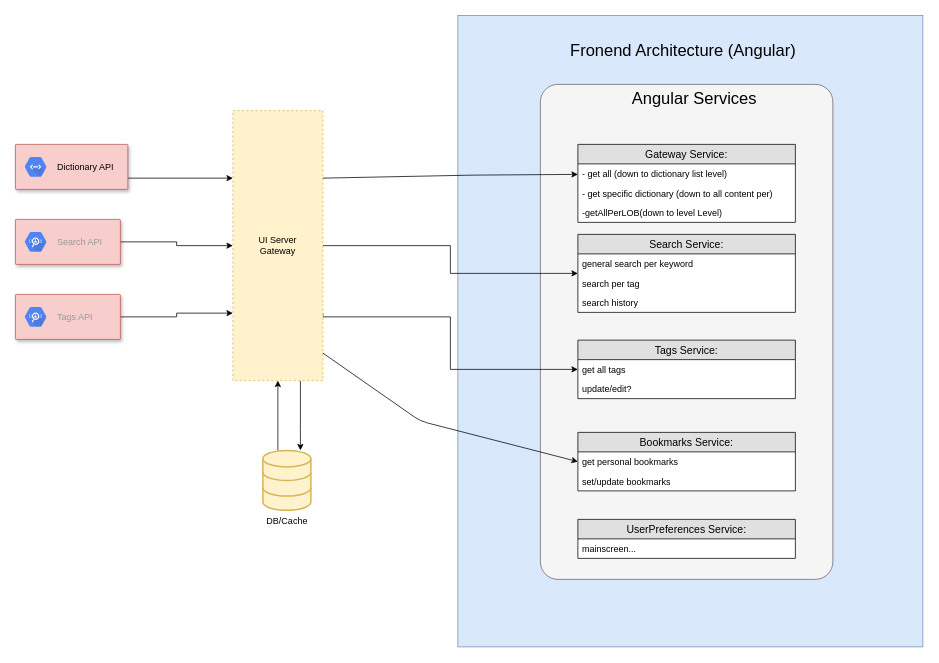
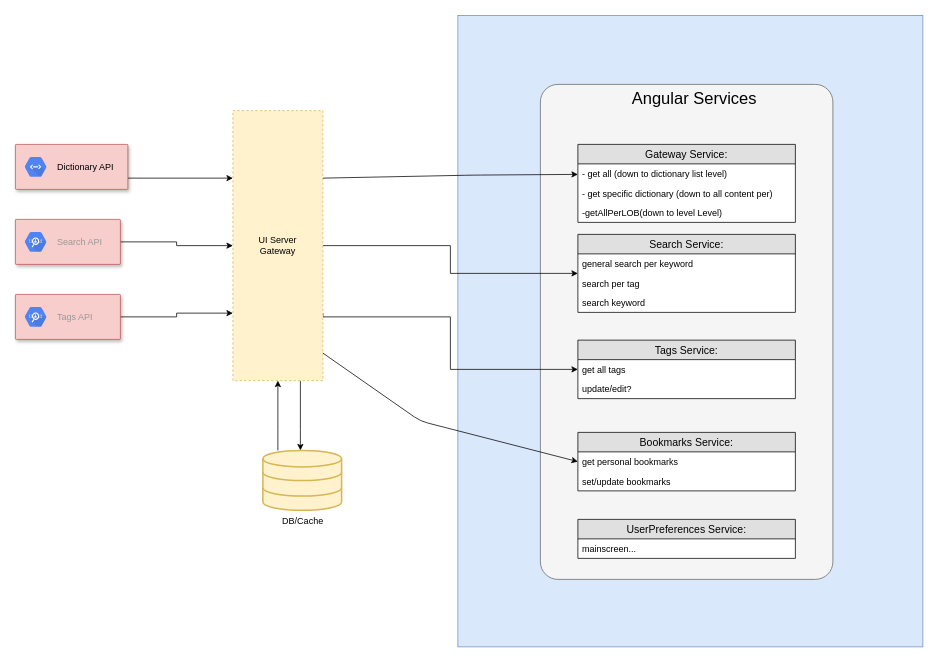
- <mxCell id="36" value="Fronend Architecture (Angular)" style="text;html=1;align=center;verticalAlign=middle;resizable=0;points=[];;autosize=1;fontSize=22;" parent="1" vertex="1"><mxGeometry x="750" y="52" width="320" height="30" as="geometry" /></mxCell>
- <mxCell id="24" value="search history" style="text;strokeColor=none;fillColor=none;spacingLeft=4;spacingRight=4;overflow=hidden;rotatable=0;points=[[0,0.5],[1,0.5]];portConstraint=eastwest;fontSize=12;" parent="21" vertex="1"><mxGeometry y="78" width="290" height="26" as="geometry" /></mxCell>
+ <mxCell id="24" value="search keyword" style="text;strokeColor=none;fillColor=none;spacingLeft=4;spacingRight=4;overflow=hidden;rotatable=0;points=[[0,0.5],[1,0.5]];portConstraint=eastwest;fontSize=12;" parent="21" vertex="1"><mxGeometry y="78" width="290" height="26" as="geometry" /></mxCell>
- <mxCell id="9" value="DB/Cache" style="html=1;verticalLabelPosition=bottom;align=center;labelBackgroundColor=#ffffff;verticalAlign=top;strokeWidth=2;strokeColor=#d6b656;shadow=0;dashed=0;shape=mxgraph.ios7.icons.data;fillColor=#fff2cc;" parent="1" vertex="1"><mxGeometry x="350" y="600" width="64" height="80" as="geometry" /></mxCell>
+ <mxCell id="9" value="DB/Cache" style="html=1;verticalLabelPosition=bottom;align=center;labelBackgroundColor=#ffffff;verticalAlign=top;strokeWidth=2;strokeColor=#d6b656;shadow=0;dashed=0;shape=mxgraph.ios7.icons.data;fillColor=#fff2cc;" parent="1" vertex="1"><mxGeometry x="350" y="600" width="105" height="80" as="geometry" /></mxCell>
